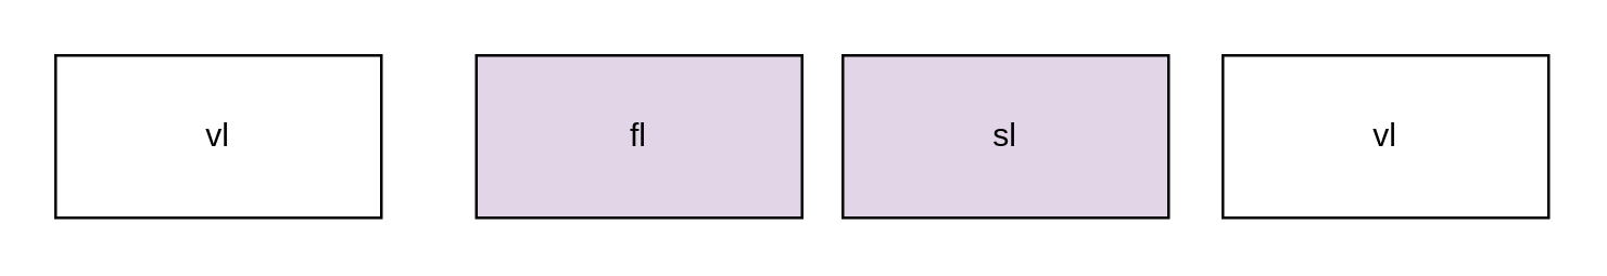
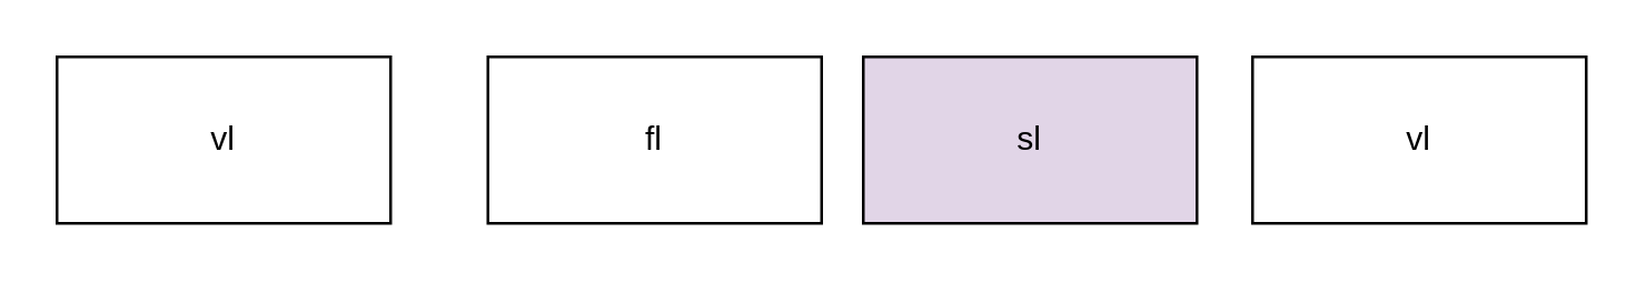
- <mxCell id="3" value="fl" style="rounded=0;whiteSpace=wrap;html=1;fillColor=#e1d5e7;" vertex="1" parent="1"><mxGeometry x="175" y="20" width="120" height="60" as="geometry" /></mxCell>
+ <mxCell id="3" value="fl" style="rounded=0;whiteSpace=wrap;html=1;" vertex="1" parent="1"><mxGeometry x="175" y="20" width="120" height="60" as="geometry" /></mxCell>
